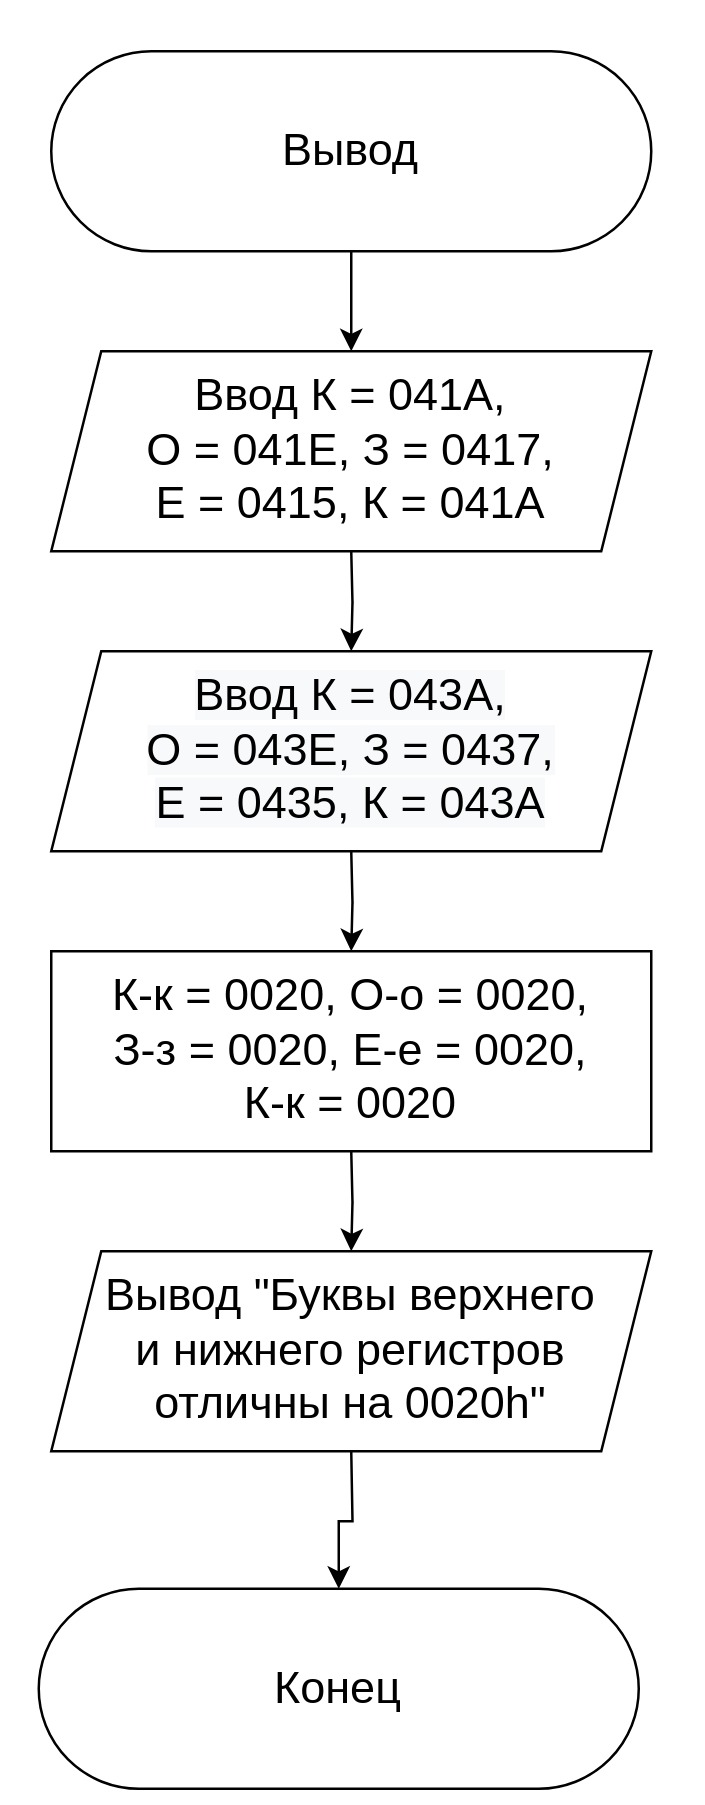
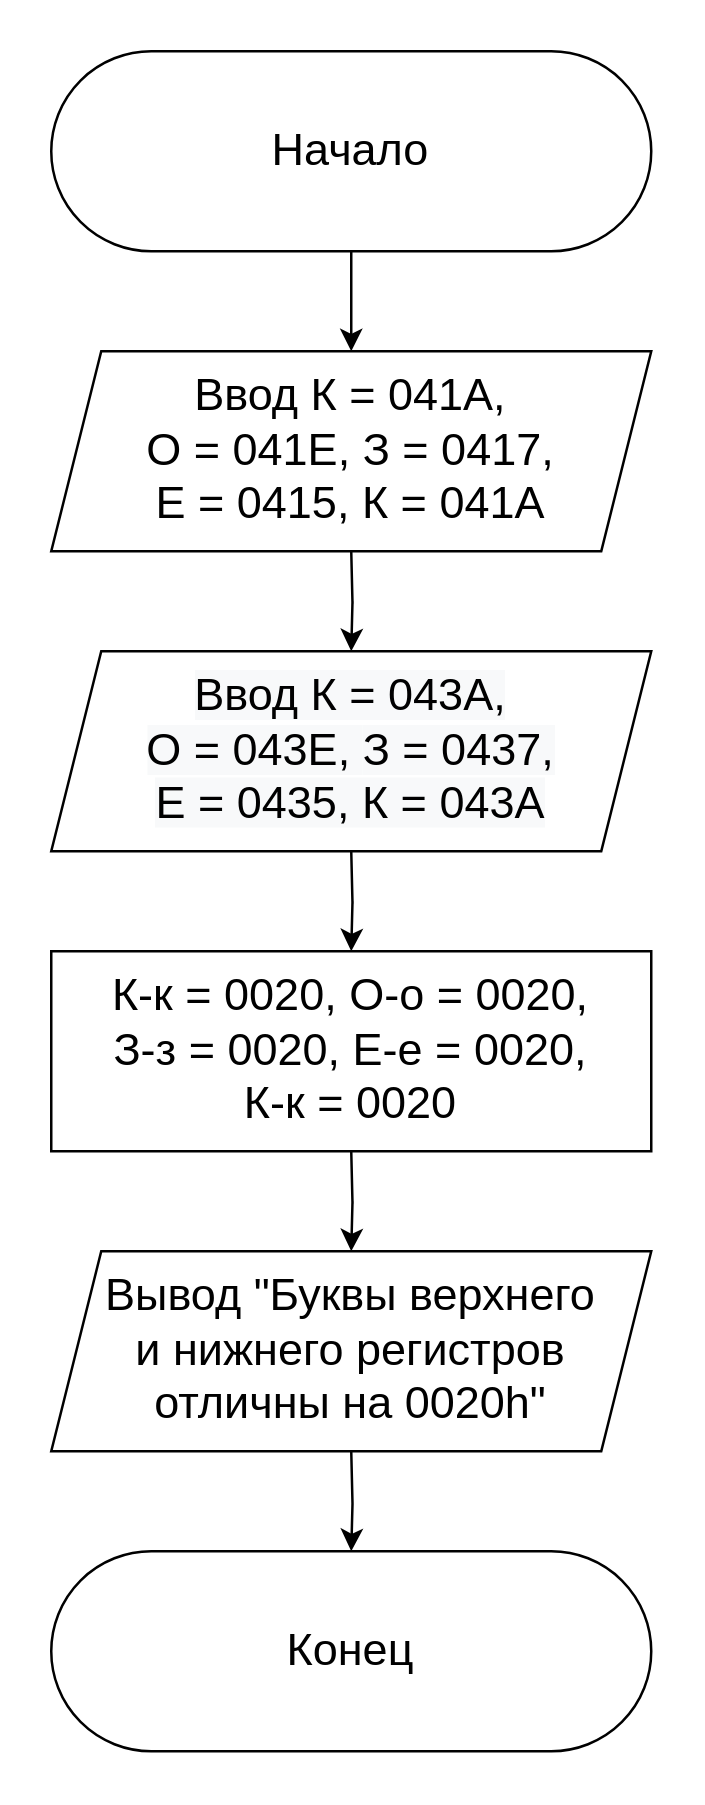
- <mxCell id="3" value="Вывод" style="rounded=1;whiteSpace=wrap;html=1;arcSize=50;spacing=0;fontFamily=Helvetica;fontSize=18;" parent="1" vertex="1"><mxGeometry x="20" y="20" width="240" height="80" as="geometry" /></mxCell>
+ <mxCell id="3" value="Начало" style="rounded=1;whiteSpace=wrap;html=1;arcSize=50;spacing=0;fontFamily=Helvetica;fontSize=18;" parent="1" vertex="1"><mxGeometry x="20" y="20" width="240" height="80" as="geometry" /></mxCell>
- <mxCell id="8" value="Конец" style="rounded=1;whiteSpace=wrap;html=1;arcSize=50;spacing=0;fontFamily=Helvetica;fontSize=18;" parent="1" vertex="1"><mxGeometry x="15" y="635" width="240" height="80" as="geometry" /></mxCell>
+ <mxCell id="8" value="Конец" style="rounded=1;whiteSpace=wrap;html=1;arcSize=50;spacing=0;fontFamily=Helvetica;fontSize=18;" parent="1" vertex="1"><mxGeometry x="20" y="620" width="240" height="80" as="geometry" /></mxCell>
